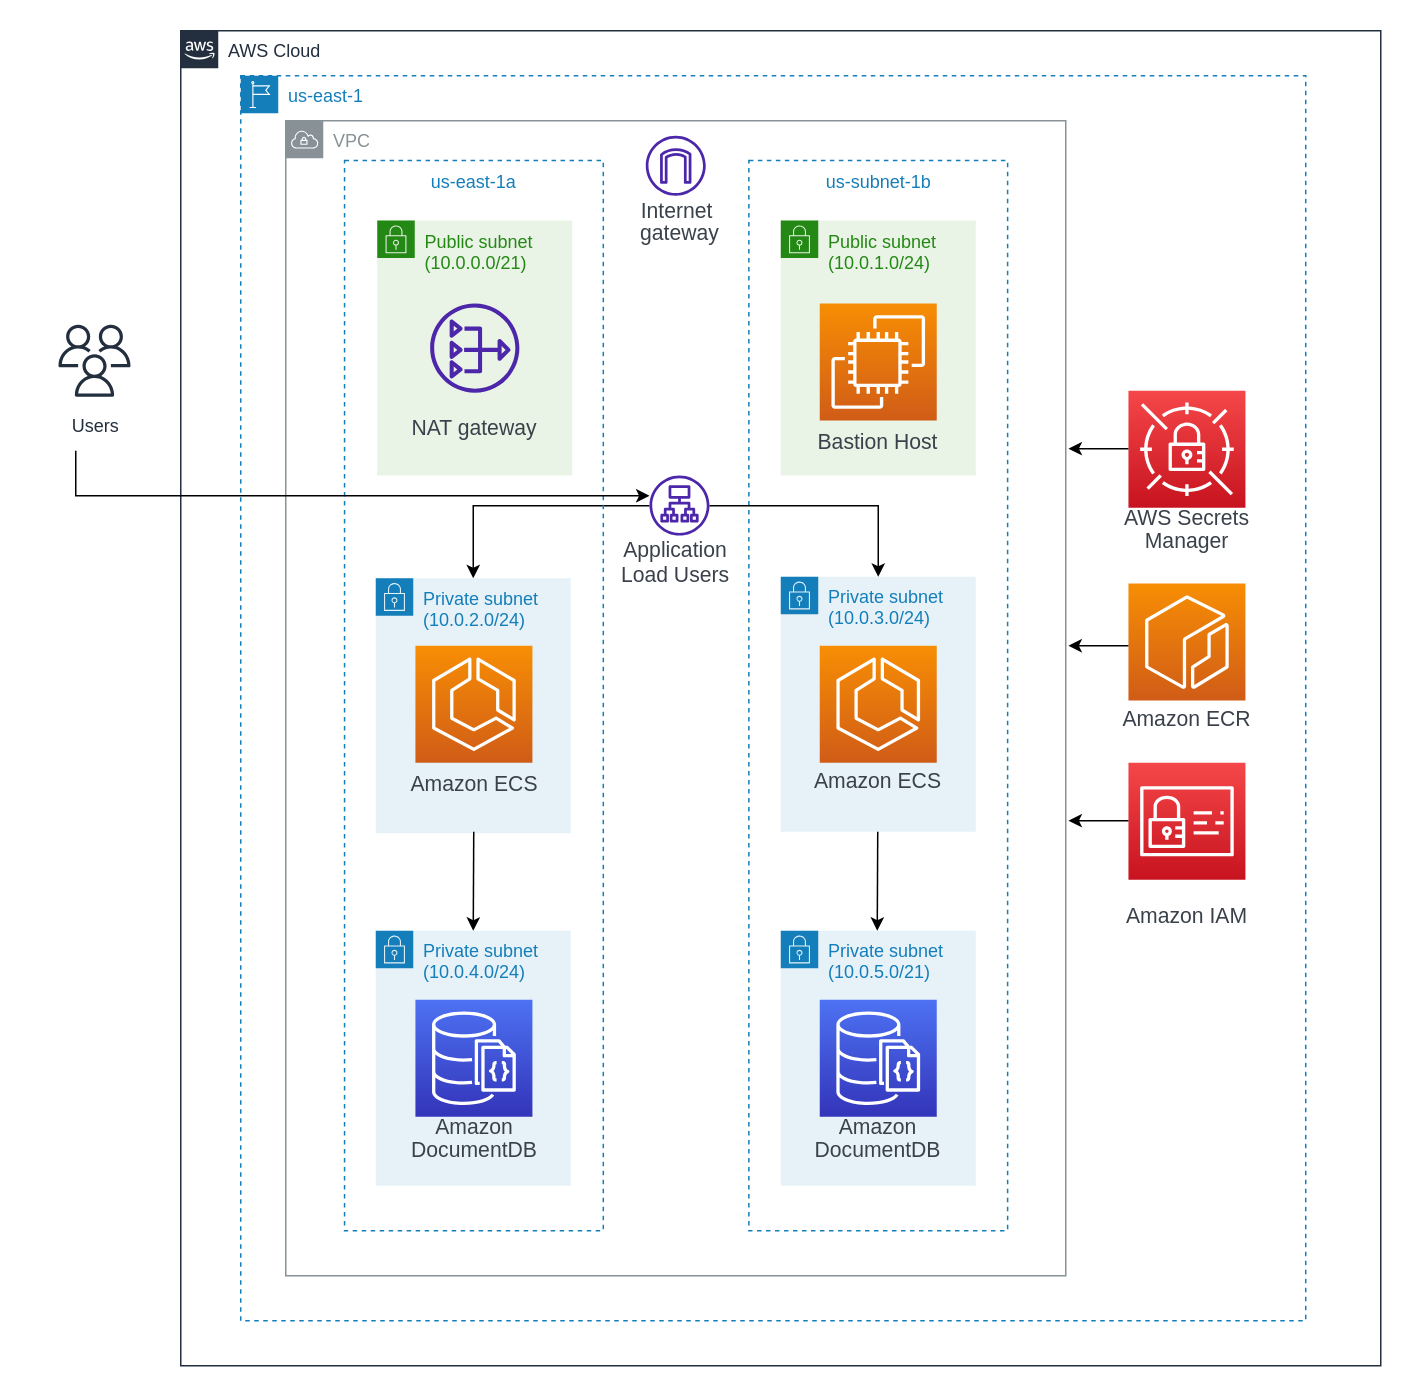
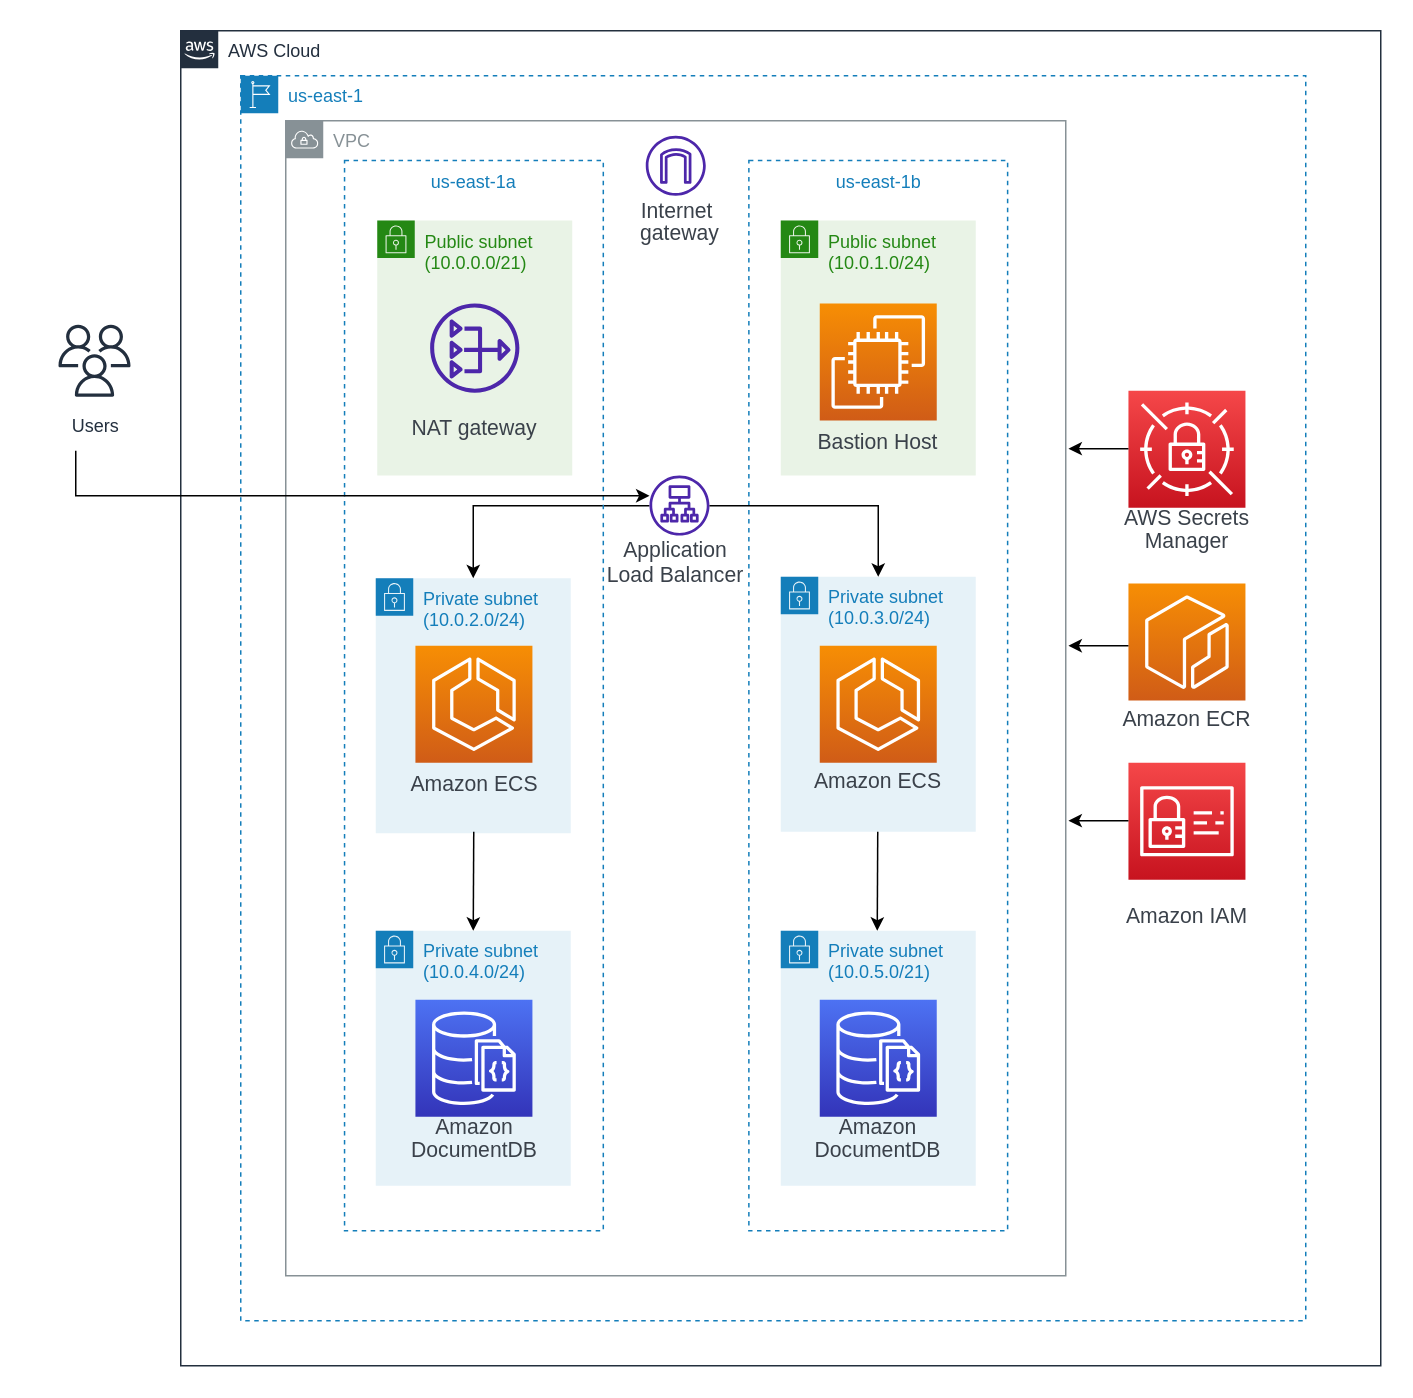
- <mxCell id="9" value="us-subnet-1b" style="fillColor=none;strokeColor=#147EBA;dashed=1;verticalAlign=top;fontStyle=0;fontColor=#147EBA;whiteSpace=wrap;html=1;" parent="7" vertex="1"><mxGeometry x="338.75" y="56.58" width="172.5" height="713.42" as="geometry" /></mxCell>
+ <mxCell id="9" value="us-east-1b" style="fillColor=none;strokeColor=#147EBA;dashed=1;verticalAlign=top;fontStyle=0;fontColor=#147EBA;whiteSpace=wrap;html=1;" parent="7" vertex="1"><mxGeometry x="338.75" y="56.58" width="172.5" height="713.42" as="geometry" /></mxCell>
- <mxCell id="23" value="&lt;div style=&quot;&quot;&gt;&lt;p style=&quot;margin: 0px; text-indent: 0px; direction: ltr;&quot;&gt;&lt;font face=&quot;Arial&quot; color=&quot;#3a414a&quot;&gt;&lt;span style=&quot;font-size: 14.11px;&quot;&gt;Application&lt;/span&gt;&lt;/font&gt;&lt;/p&gt;&lt;p style=&quot;margin: 0px; text-indent: 0px; direction: ltr;&quot;&gt;&lt;font face=&quot;Arial&quot; color=&quot;#3a414a&quot;&gt;&lt;span style=&quot;font-size: 14.11px;&quot;&gt;Load Users&lt;/span&gt;&lt;/font&gt;&lt;/p&gt;&lt;/div&gt;" style="text;vsdxID=62;fillColor=none;gradientColor=none;strokeColor=none;spacingTop=-3;spacingBottom=-3;spacingLeft=-3;spacingRight=-3;points=[[0,0.5,0],[1,0.5,0],[0.5,1,0],[0.5,0,0],[0,1,0]];labelBackgroundColor=none;rounded=1;html=1;whiteSpace=wrap;verticalAlign=middle;align=center;;html=1;" parent="7" vertex="1"><mxGeometry x="239.2" y="310.0" width="101.6" height="28.58" as="geometry" /></mxCell>
+ <mxCell id="23" value="&lt;div style=&quot;&quot;&gt;&lt;p style=&quot;margin: 0px; text-indent: 0px; direction: ltr;&quot;&gt;&lt;font face=&quot;Arial&quot; color=&quot;#3a414a&quot;&gt;&lt;span style=&quot;font-size: 14.11px;&quot;&gt;Application&lt;/span&gt;&lt;/font&gt;&lt;/p&gt;&lt;p style=&quot;margin: 0px; text-indent: 0px; direction: ltr;&quot;&gt;&lt;font face=&quot;Arial&quot; color=&quot;#3a414a&quot;&gt;&lt;span style=&quot;font-size: 14.11px;&quot;&gt;Load Balancer&lt;/span&gt;&lt;/font&gt;&lt;/p&gt;&lt;/div&gt;" style="text;vsdxID=62;fillColor=none;gradientColor=none;strokeColor=none;spacingTop=-3;spacingBottom=-3;spacingLeft=-3;spacingRight=-3;points=[[0,0.5,0],[1,0.5,0],[0.5,1,0],[0.5,0,0],[0,1,0]];labelBackgroundColor=none;rounded=1;html=1;whiteSpace=wrap;verticalAlign=middle;align=center;;html=1;" parent="7" vertex="1"><mxGeometry x="239.2" y="310.0" width="101.6" height="28.58" as="geometry" /></mxCell>
